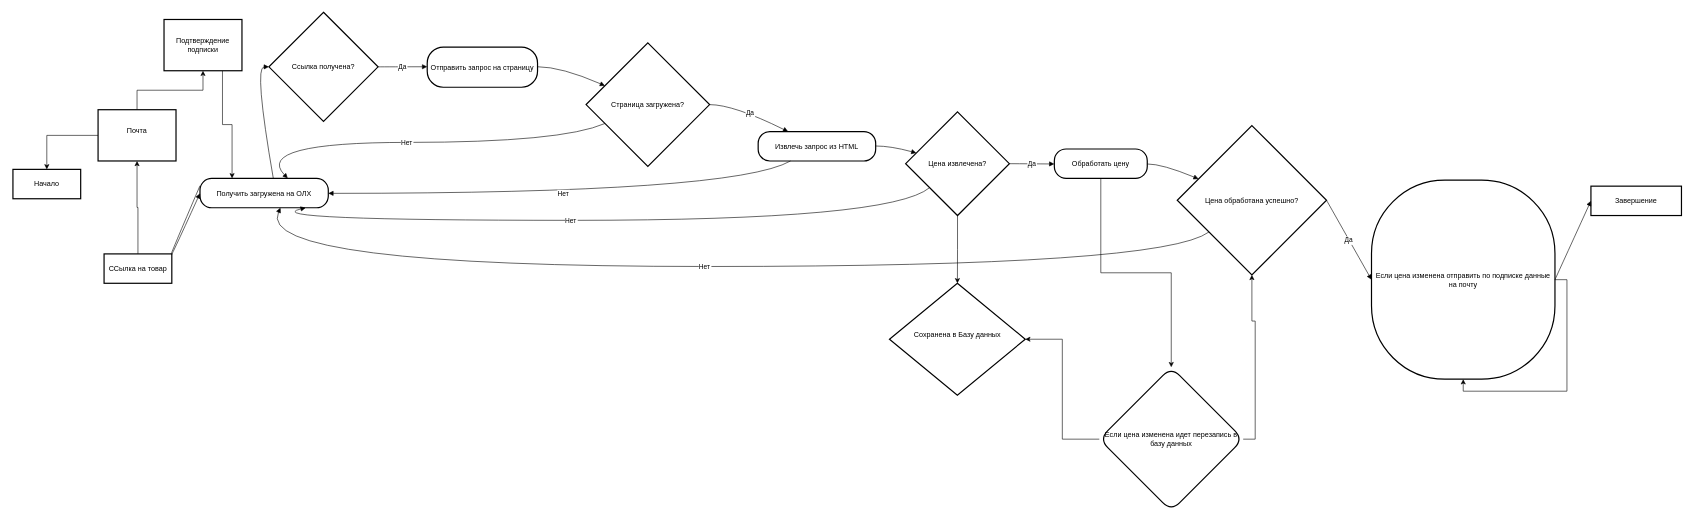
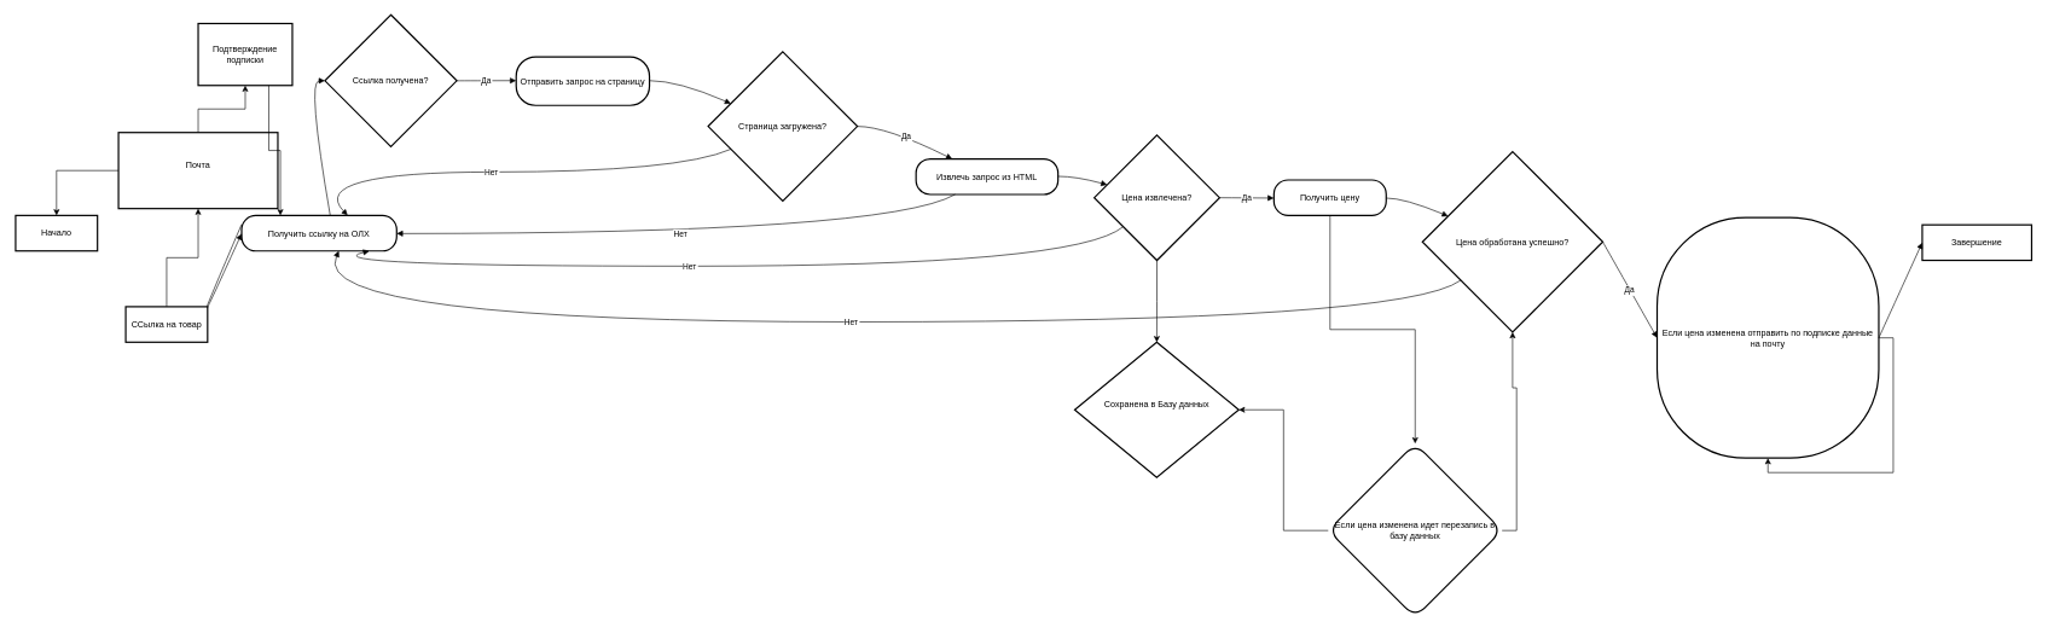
- <mxCell id="38" value="Почта&lt;div&gt;&lt;br&gt;&lt;/div&gt;" style="whiteSpace=wrap;html=1;strokeWidth=2;" vertex="1" parent="1"><mxGeometry x="162" y="182.5" width="130" height="85.5" as="geometry" /></mxCell>
+ <mxCell id="38" value="Почта&lt;div&gt;&lt;br&gt;&lt;/div&gt;" style="whiteSpace=wrap;html=1;strokeWidth=2;" vertex="1" parent="1"><mxGeometry x="162" y="182.5" width="220" height="105" as="geometry" /></mxCell>
- <mxCell id="11" value="Обработать цену" style="rounded=1;arcSize=40;strokeWidth=2" parent="1" vertex="1"><mxGeometry x="1757" y="248" width="155" height="49" as="geometry" /></mxCell>
+ <mxCell id="11" value="Получить цену" style="rounded=1;arcSize=40;strokeWidth=2" parent="1" vertex="1"><mxGeometry x="1757" y="248" width="155" height="49" as="geometry" /></mxCell>
- <mxCell id="2" value="Начало" style="whiteSpace=wrap;strokeWidth=2;" parent="1" vertex="1"><mxGeometry x="20" y="282" width="113" height="49" as="geometry" /></mxCell>
+ <mxCell id="2" value="Начало" style="whiteSpace=wrap;strokeWidth=2;" parent="1" vertex="1"><mxGeometry x="20" y="297" width="113" height="49" as="geometry" /></mxCell>
- <mxCell id="3" value="Получить загружена на ОЛХ" style="rounded=1;arcSize=40;strokeWidth=2" parent="1" vertex="1"><mxGeometry x="332" y="297" width="214" height="49" as="geometry" /></mxCell>
+ <mxCell id="3" value="Получить ссылку на ОЛХ" style="rounded=1;arcSize=40;strokeWidth=2" parent="1" vertex="1"><mxGeometry x="332" y="297" width="214" height="49" as="geometry" /></mxCell>
